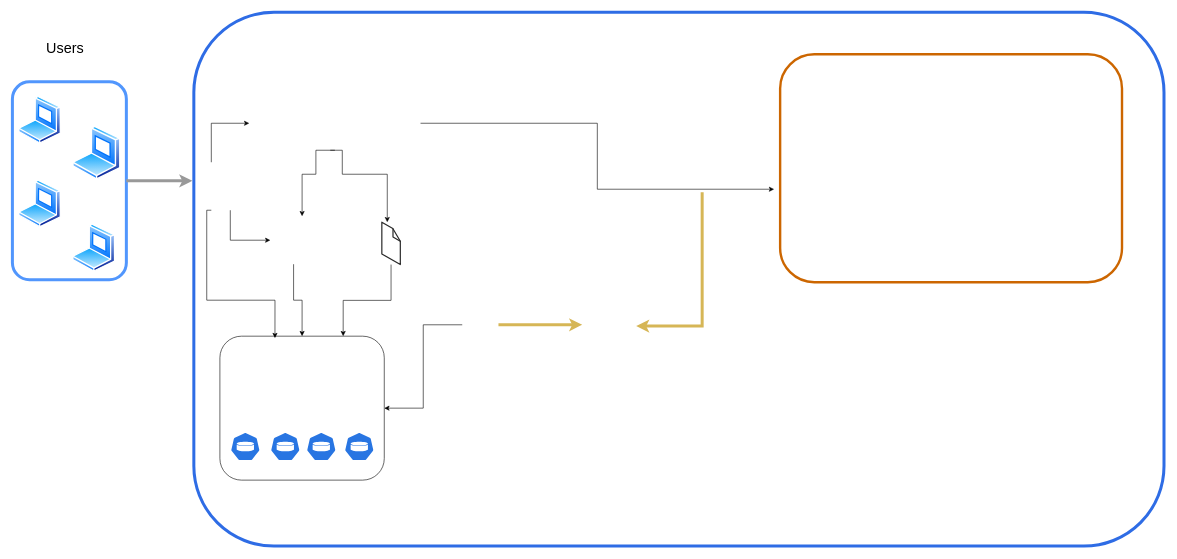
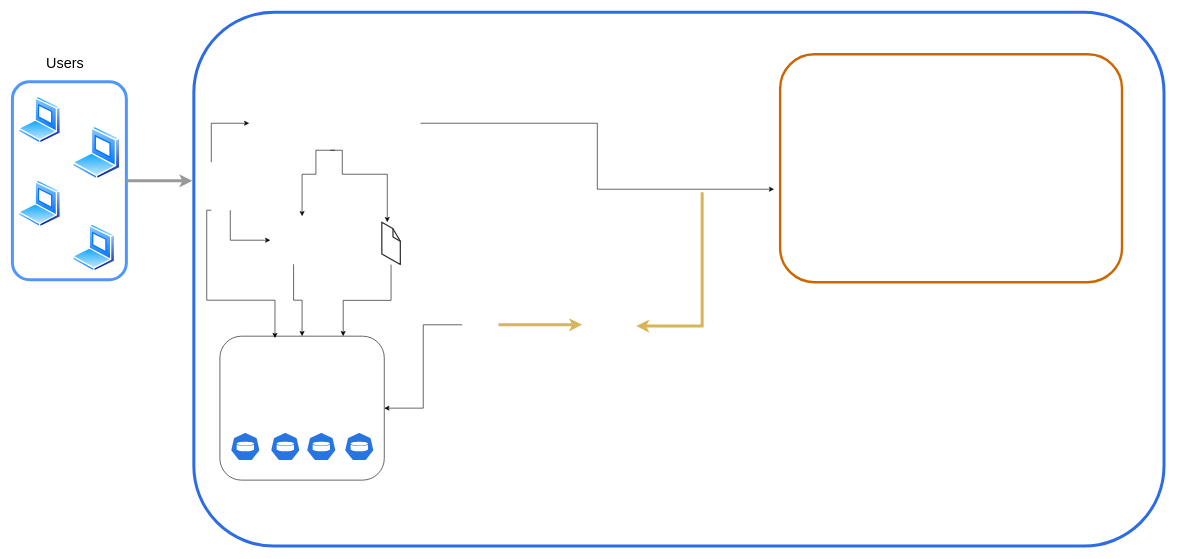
- <mxCell id="8" value="&lt;font style=&quot;font-size: 24px;&quot;&gt;Users&lt;/font&gt;" style="text;html=1;align=center;verticalAlign=middle;whiteSpace=wrap;rounded=0;" parent="1" vertex="1"><mxGeometry x="57.5" y="55" width="100" height="50" as="geometry" /></mxCell>
+ <mxCell id="8" value="&lt;font style=&quot;font-size: 24px;&quot;&gt;Users&lt;/font&gt;" style="text;html=1;align=center;verticalAlign=middle;whiteSpace=wrap;rounded=0;" parent="1" vertex="1"><mxGeometry x="57.5" y="80" width="100" height="50" as="geometry" /></mxCell>
